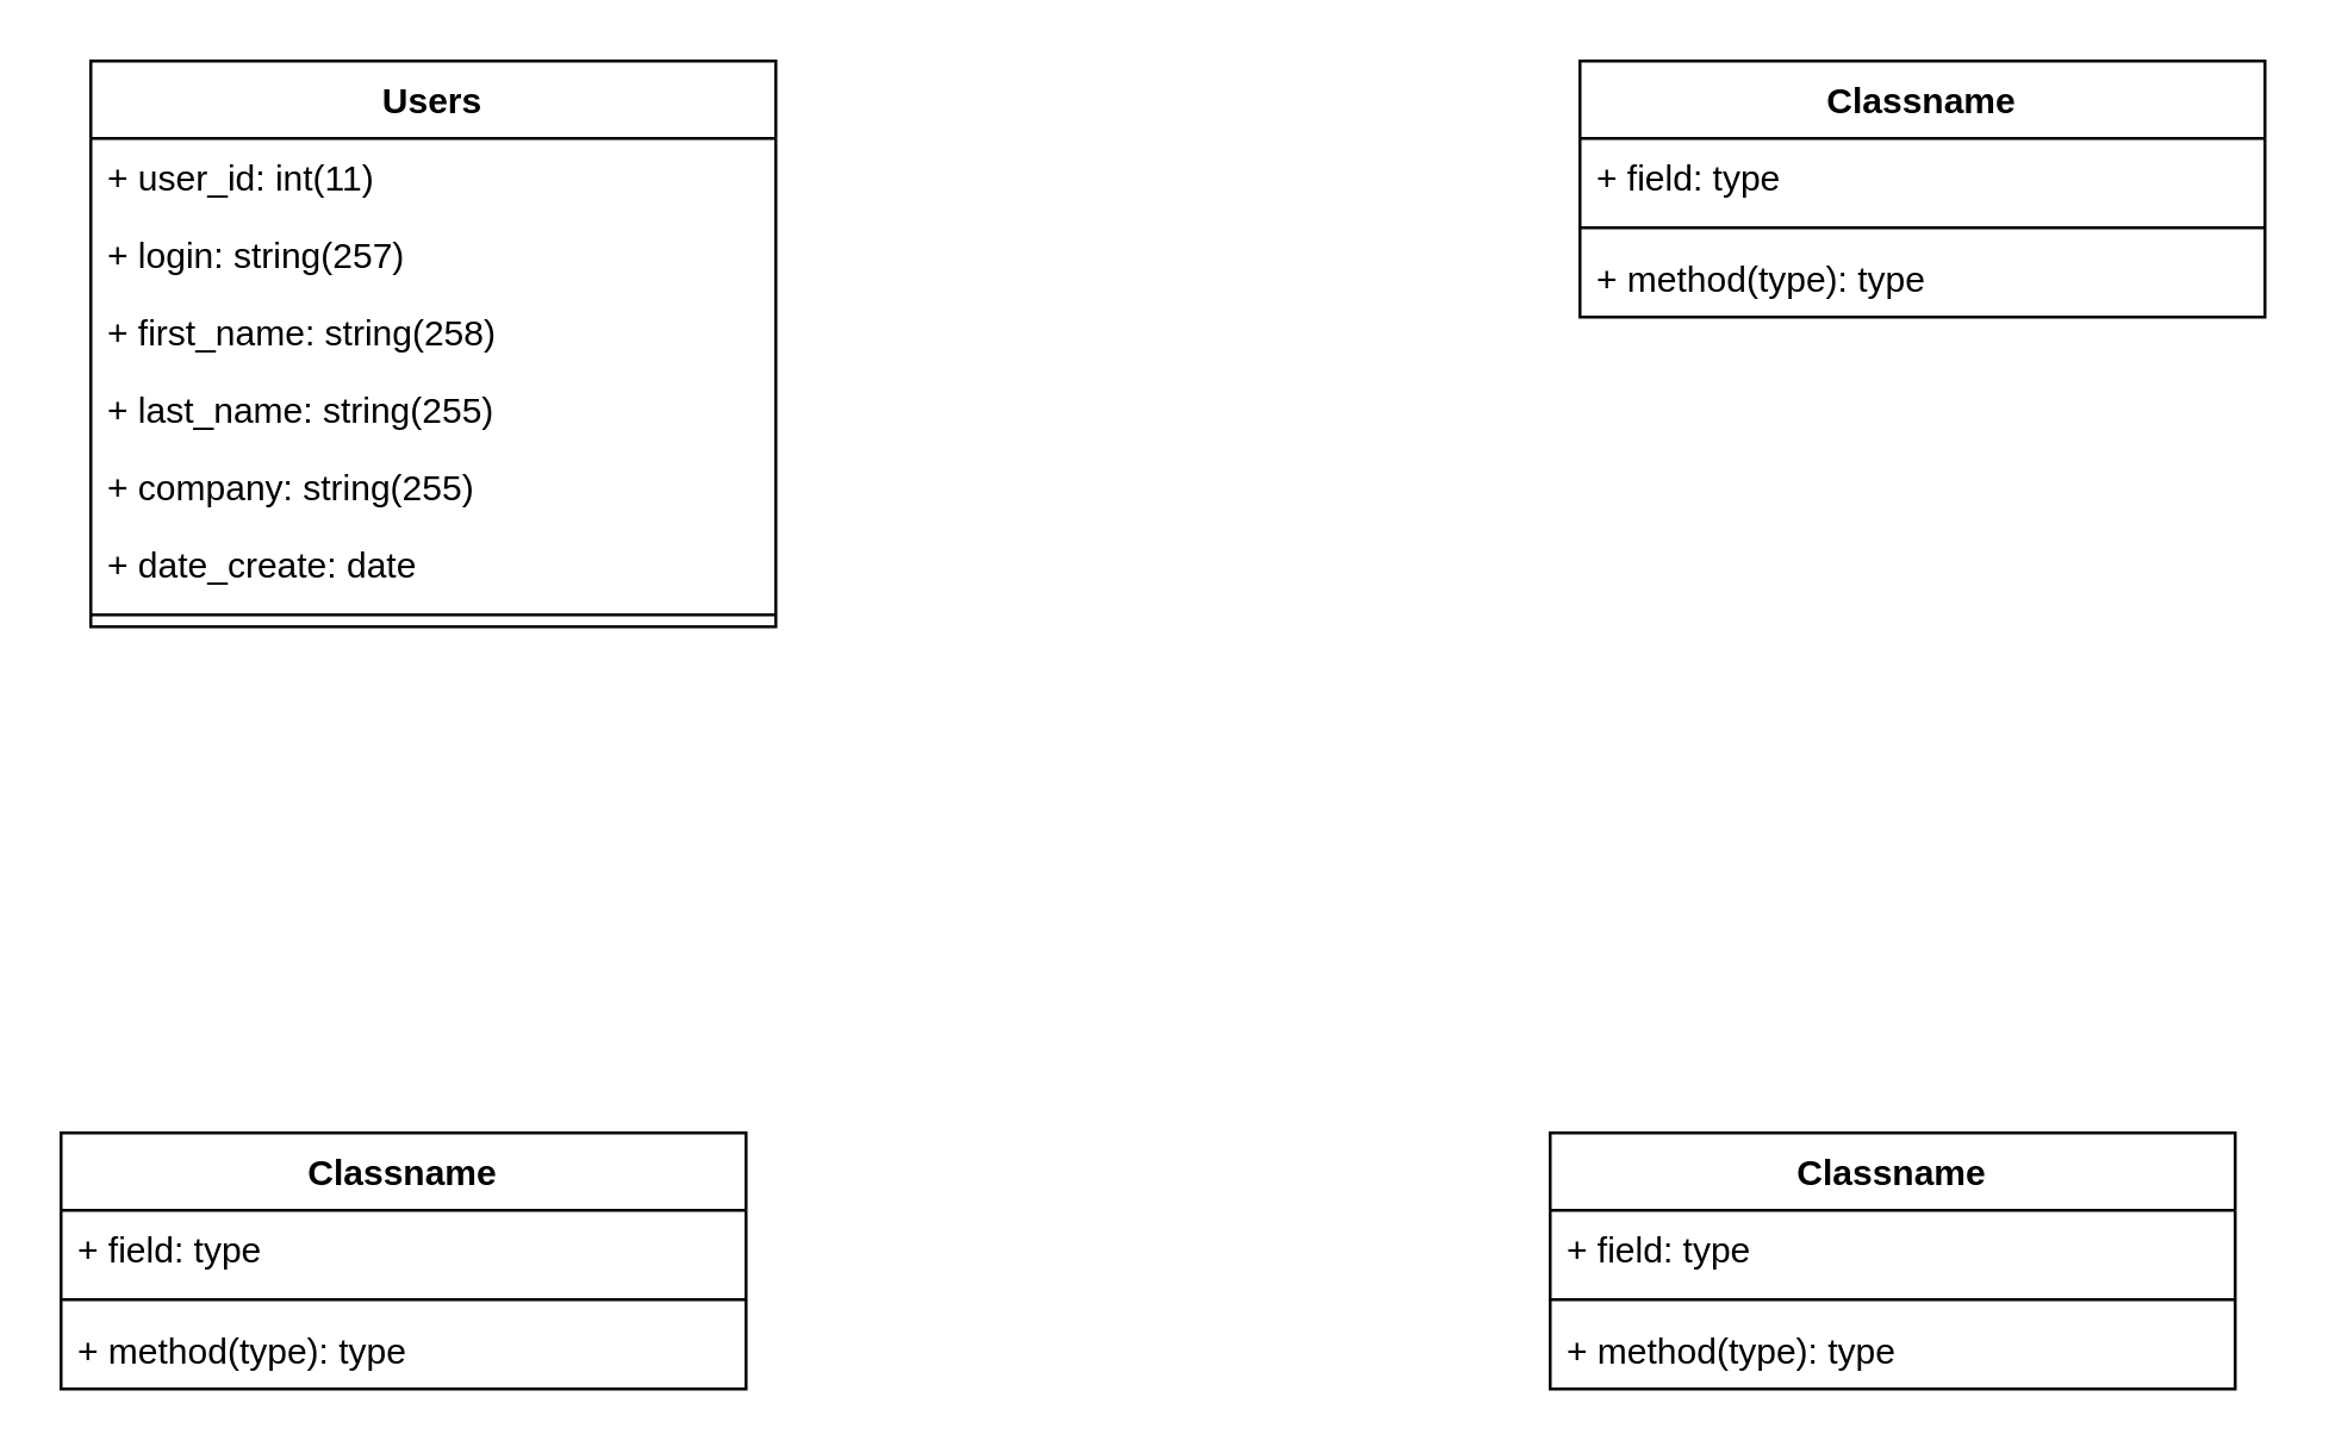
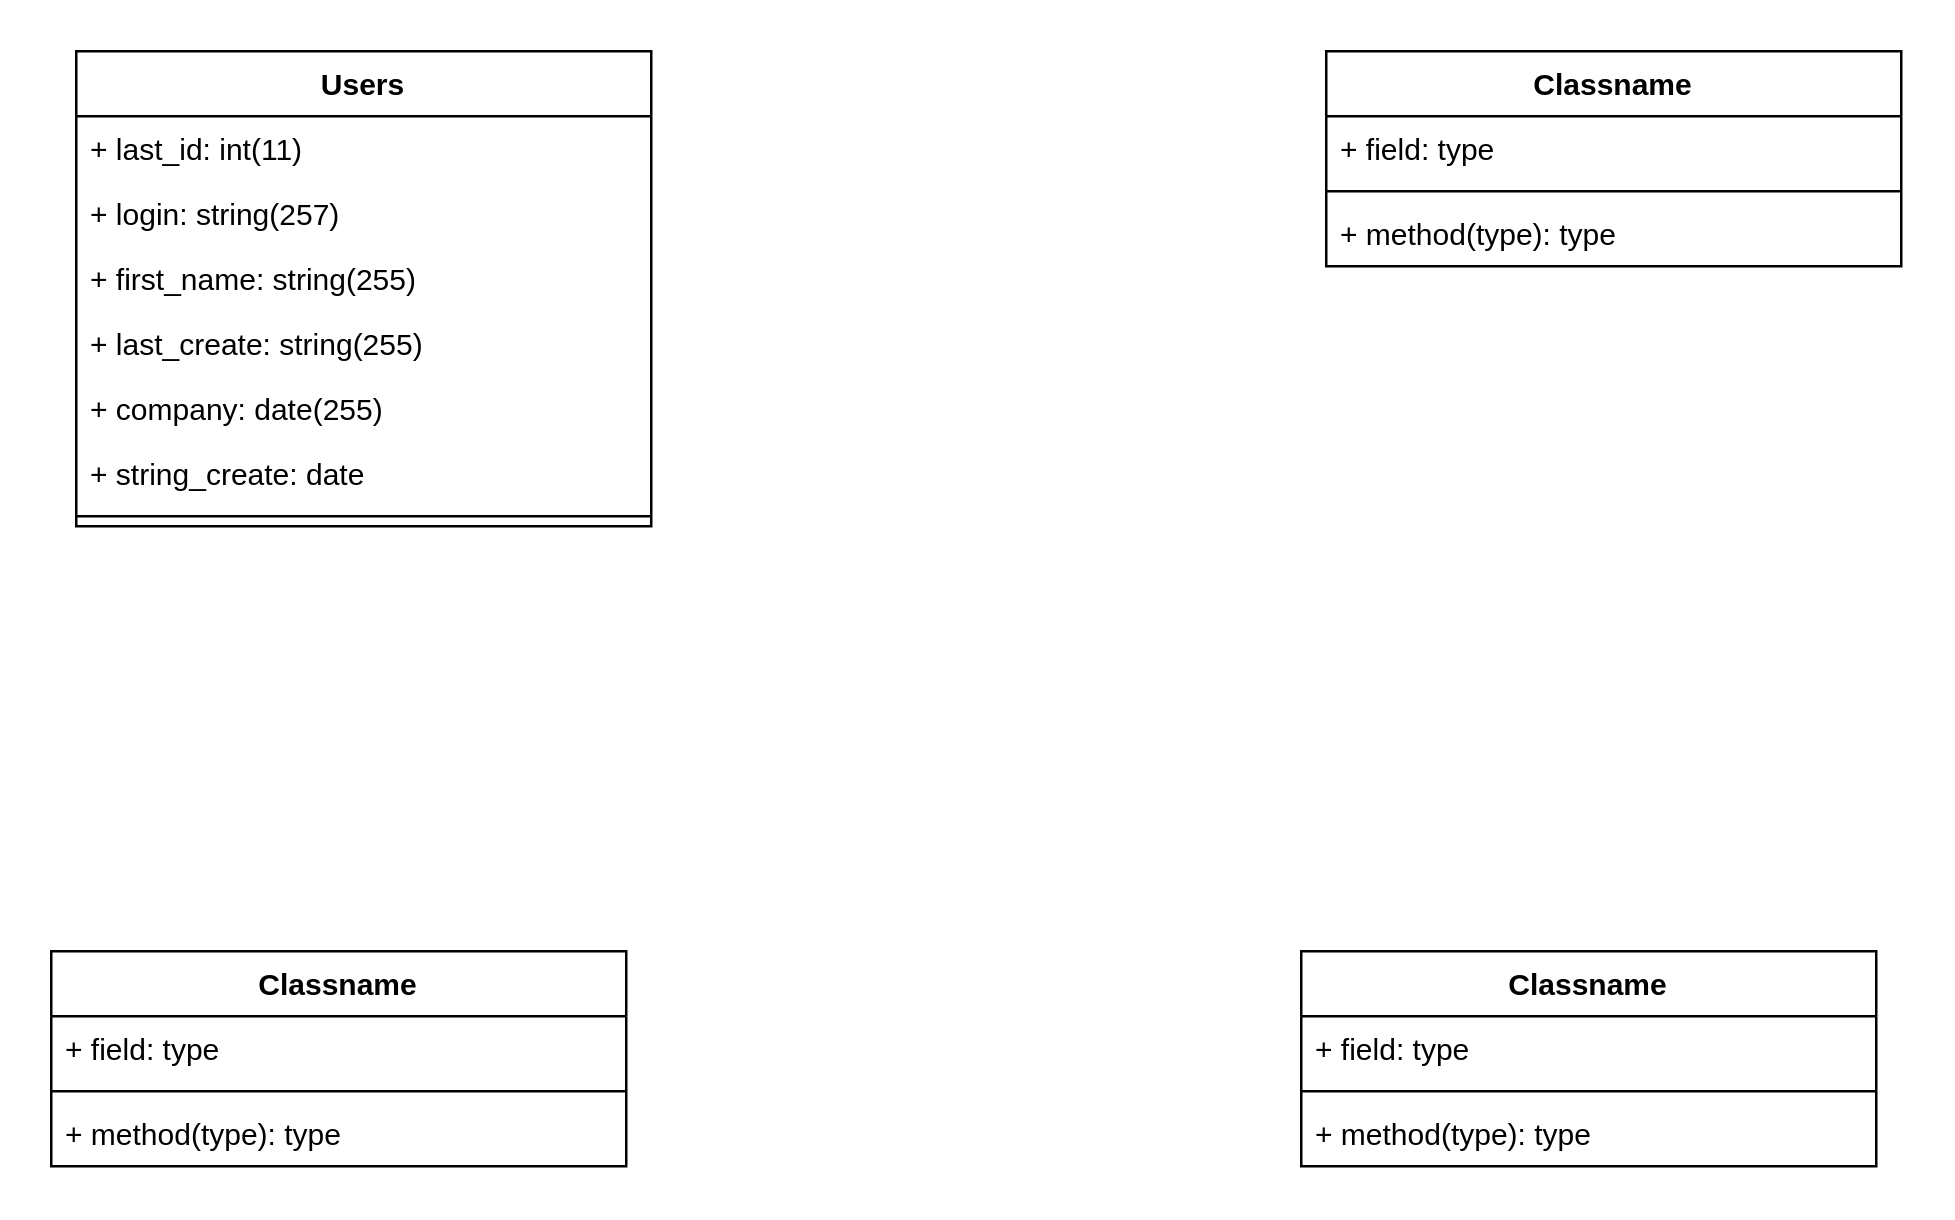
- <mxCell id="3" value="+ user_id: int(11)" style="text;strokeColor=none;fillColor=none;align=left;verticalAlign=top;spacingLeft=4;spacingRight=4;overflow=hidden;rotatable=0;points=[[0,0.5],[1,0.5]];portConstraint=eastwest;" vertex="1" parent="2"><mxGeometry y="26" width="230" height="26" as="geometry" /></mxCell>
+ <mxCell id="3" value="+ last_id: int(11)" style="text;strokeColor=none;fillColor=none;align=left;verticalAlign=top;spacingLeft=4;spacingRight=4;overflow=hidden;rotatable=0;points=[[0,0.5],[1,0.5]];portConstraint=eastwest;" vertex="1" parent="2"><mxGeometry y="26" width="230" height="26" as="geometry" /></mxCell>
- <mxCell id="5" value="+ first_name: string(258)" style="text;strokeColor=none;fillColor=none;align=left;verticalAlign=top;spacingLeft=4;spacingRight=4;overflow=hidden;rotatable=0;points=[[0,0.5],[1,0.5]];portConstraint=eastwest;" vertex="1" parent="2"><mxGeometry y="78" width="230" height="26" as="geometry" /></mxCell>
+ <mxCell id="5" value="+ first_name: string(255)" style="text;strokeColor=none;fillColor=none;align=left;verticalAlign=top;spacingLeft=4;spacingRight=4;overflow=hidden;rotatable=0;points=[[0,0.5],[1,0.5]];portConstraint=eastwest;" vertex="1" parent="2"><mxGeometry y="78" width="230" height="26" as="geometry" /></mxCell>
- <mxCell id="6" value="+ last_name: string(255)" style="text;strokeColor=none;fillColor=none;align=left;verticalAlign=top;spacingLeft=4;spacingRight=4;overflow=hidden;rotatable=0;points=[[0,0.5],[1,0.5]];portConstraint=eastwest;" vertex="1" parent="2"><mxGeometry y="104" width="230" height="26" as="geometry" /></mxCell>
+ <mxCell id="6" value="+ last_create: string(255)" style="text;strokeColor=none;fillColor=none;align=left;verticalAlign=top;spacingLeft=4;spacingRight=4;overflow=hidden;rotatable=0;points=[[0,0.5],[1,0.5]];portConstraint=eastwest;" vertex="1" parent="2"><mxGeometry y="104" width="230" height="26" as="geometry" /></mxCell>
- <mxCell id="7" value="+ company: string(255)" style="text;strokeColor=none;fillColor=none;align=left;verticalAlign=top;spacingLeft=4;spacingRight=4;overflow=hidden;rotatable=0;points=[[0,0.5],[1,0.5]];portConstraint=eastwest;" vertex="1" parent="2"><mxGeometry y="130" width="230" height="26" as="geometry" /></mxCell>
+ <mxCell id="7" value="+ company: date(255)" style="text;strokeColor=none;fillColor=none;align=left;verticalAlign=top;spacingLeft=4;spacingRight=4;overflow=hidden;rotatable=0;points=[[0,0.5],[1,0.5]];portConstraint=eastwest;" vertex="1" parent="2"><mxGeometry y="130" width="230" height="26" as="geometry" /></mxCell>
- <mxCell id="8" value="+ date_create: date" style="text;strokeColor=none;fillColor=none;align=left;verticalAlign=top;spacingLeft=4;spacingRight=4;overflow=hidden;rotatable=0;points=[[0,0.5],[1,0.5]];portConstraint=eastwest;" vertex="1" parent="2"><mxGeometry y="156" width="230" height="26" as="geometry" /></mxCell>
+ <mxCell id="8" value="+ string_create: date" style="text;strokeColor=none;fillColor=none;align=left;verticalAlign=top;spacingLeft=4;spacingRight=4;overflow=hidden;rotatable=0;points=[[0,0.5],[1,0.5]];portConstraint=eastwest;" vertex="1" parent="2"><mxGeometry y="156" width="230" height="26" as="geometry" /></mxCell>
